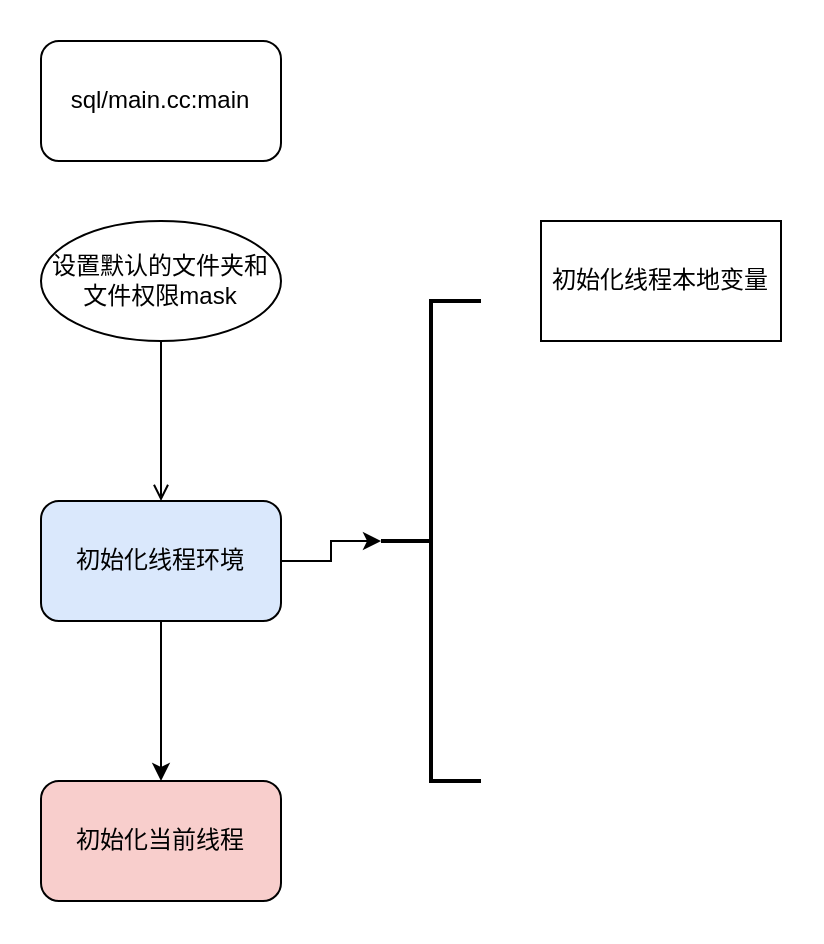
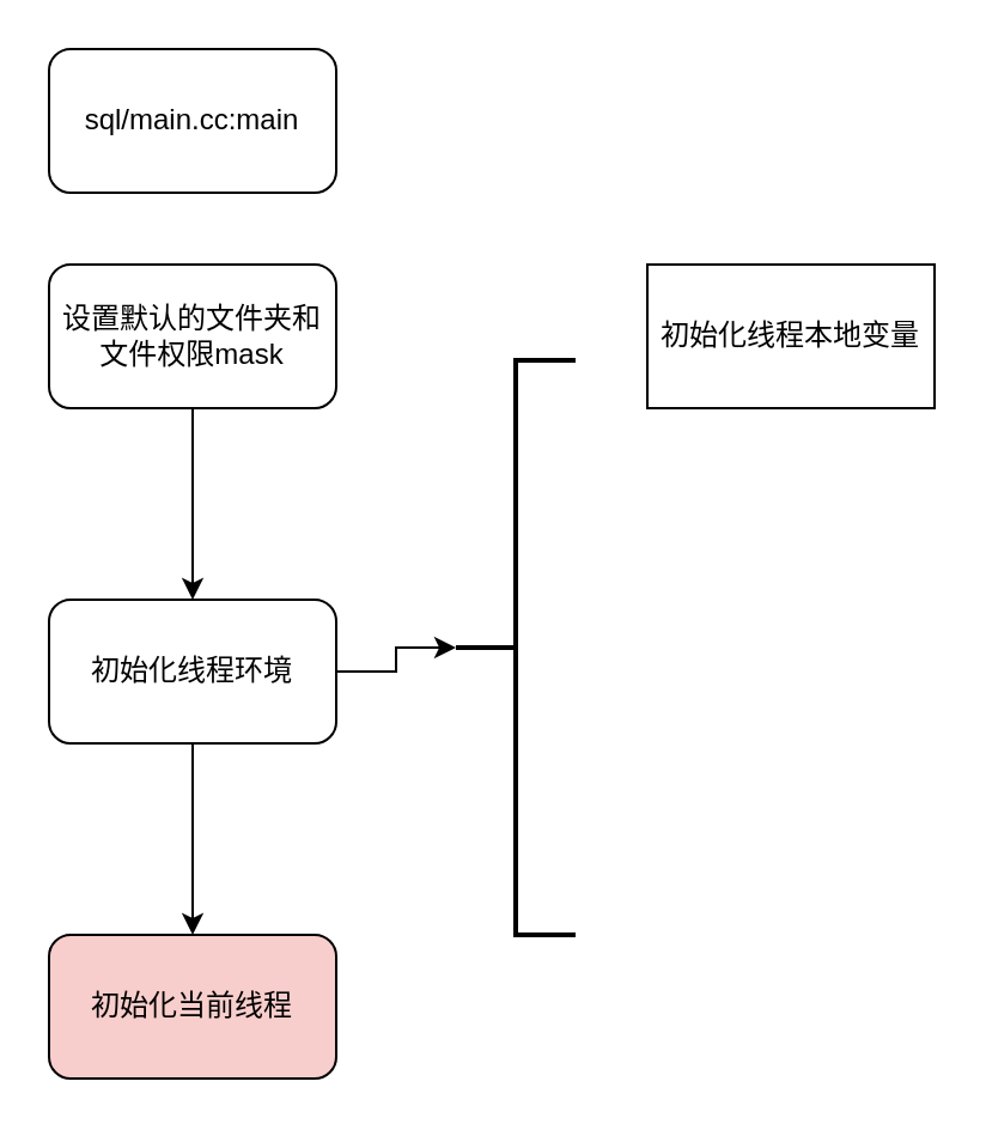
- <mxCell id="4" value="设置默认的文件夹和文件权限mask" style="ellipse;whiteSpace=wrap;html=1;" parent="1" vertex="1"><mxGeometry x="20" y="110" width="120" height="60" as="geometry" /></mxCell>
+ <mxCell id="4" value="设置默认的文件夹和文件权限mask" style="rounded=1;whiteSpace=wrap;html=1;" parent="1" vertex="1"><mxGeometry x="20" y="110" width="120" height="60" as="geometry" /></mxCell>
- <mxCell id="3" value="" style="edgeStyle=orthogonalEdgeStyle;rounded=0;orthogonalLoop=1;jettySize=auto;html=1;endArrow=open;" parent="1" source="4" target="7" edge="1"><mxGeometry relative="1" as="geometry" /></mxCell>
+ <mxCell id="3" value="" style="edgeStyle=orthogonalEdgeStyle;rounded=0;orthogonalLoop=1;jettySize=auto;html=1;" parent="1" source="4" target="7" edge="1"><mxGeometry relative="1" as="geometry" /></mxCell>
- <mxCell id="7" value="初始化线程环境" style="rounded=1;whiteSpace=wrap;html=1;fillColor=#dae8fc;" parent="1" vertex="1"><mxGeometry x="20" y="250" width="120" height="60" as="geometry" /></mxCell>
+ <mxCell id="7" value="初始化线程环境" style="rounded=1;whiteSpace=wrap;html=1;" parent="1" vertex="1"><mxGeometry x="20" y="250" width="120" height="60" as="geometry" /></mxCell>
